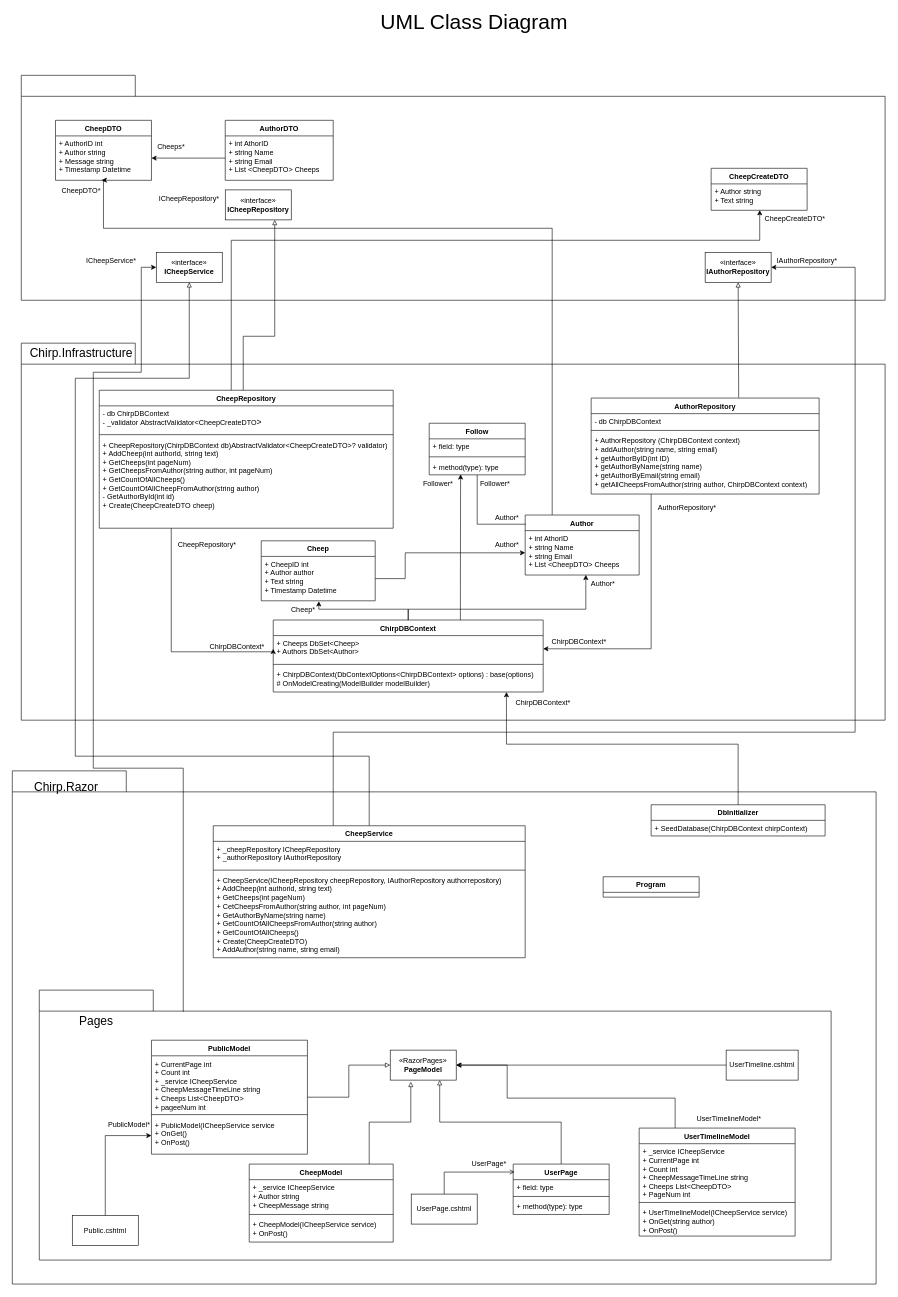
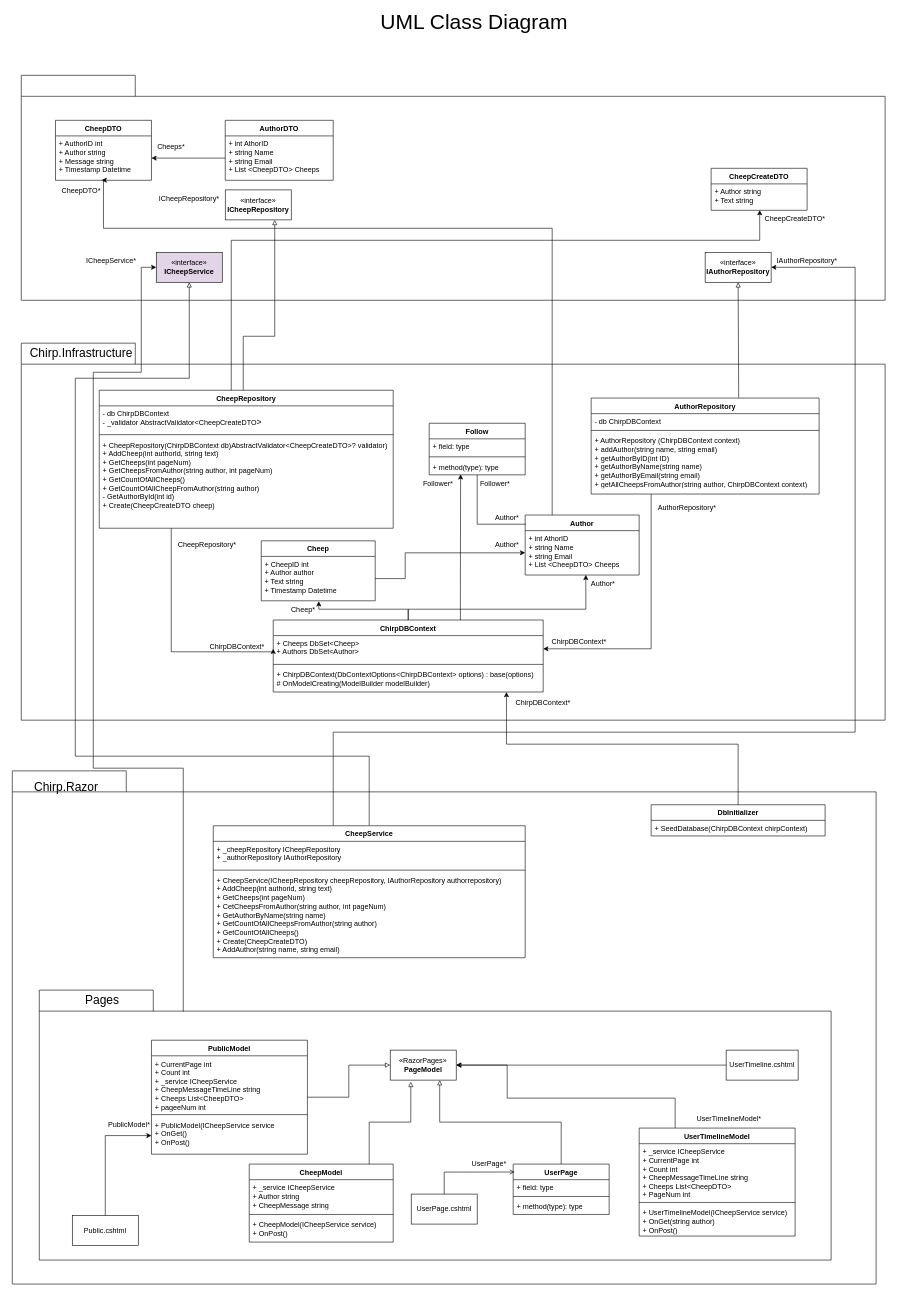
- <mxCell id="74" value="«interface»&lt;br&gt;&lt;b&gt;ICheepService&lt;/b&gt;" style="html=1;whiteSpace=wrap;" parent="1" vertex="1"><mxGeometry x="260" y="420" width="110" height="50" as="geometry" /></mxCell>
+ <mxCell id="74" value="«interface»&lt;br&gt;&lt;b&gt;ICheepService&lt;/b&gt;" style="html=1;whiteSpace=wrap;fillColor=#e1d5e7;" parent="1" vertex="1"><mxGeometry x="260" y="420" width="110" height="50" as="geometry" /></mxCell>
- <mxCell id="79" value="Program" style="swimlane;fontStyle=1;align=center;verticalAlign=top;childLayout=stackLayout;horizontal=1;startSize=26;horizontalStack=0;resizeParent=1;resizeParentMax=0;resizeLast=0;collapsible=1;marginBottom=0;whiteSpace=wrap;html=1;" parent="1" vertex="1"><mxGeometry x="1005" y="1461" width="160" height="34" as="geometry" /></mxCell>
- <mxCell id="54" value="&lt;font style=&quot;font-size: 20px;&quot;&gt;Pages&lt;/font&gt;" style="text;html=1;strokeColor=none;fillColor=none;align=center;verticalAlign=middle;whiteSpace=wrap;rounded=0;" parent="1" vertex="1"><mxGeometry x="130" y="1685" width="60" height="30" as="geometry" /></mxCell>
+ <mxCell id="54" value="&lt;font style=&quot;font-size: 20px;&quot;&gt;Pages&lt;/font&gt;" style="text;html=1;strokeColor=none;fillColor=none;align=center;verticalAlign=middle;whiteSpace=wrap;rounded=0;" parent="1" vertex="1"><mxGeometry x="140" y="1650" width="60" height="30" as="geometry" /></mxCell>
